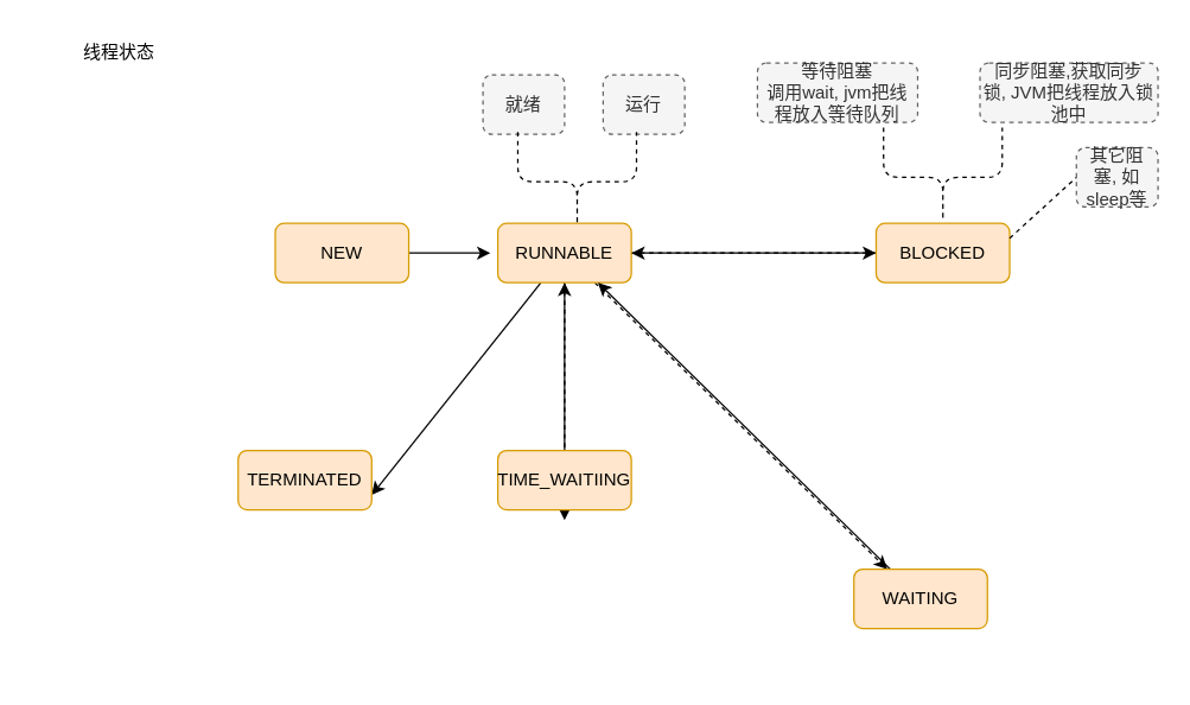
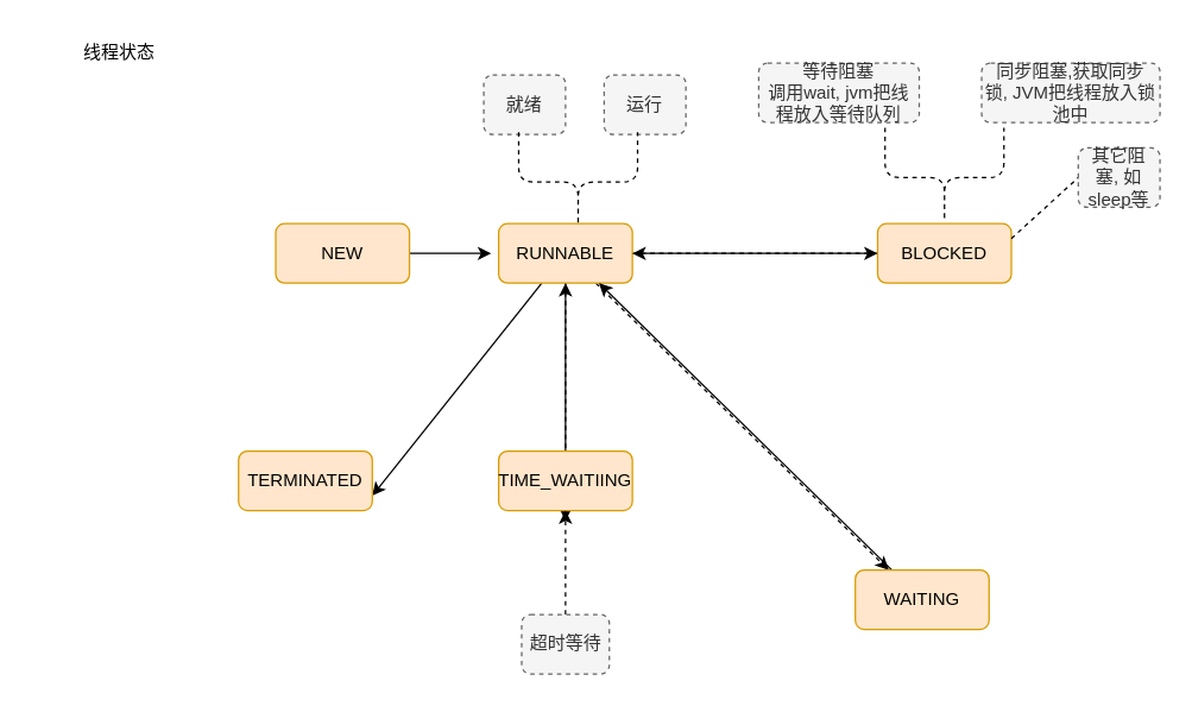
+ <mxCell id="25" style="edgeStyle=none;rounded=0;orthogonalLoop=1;jettySize=auto;html=1;entryX=0.5;entryY=1;entryDx=0;entryDy=0;dashed=1;" edge="1" parent="1" source="26" target="15"><mxGeometry relative="1" as="geometry" /></mxCell>
+ <mxCell id="26" value="超时等待" style="rounded=1;whiteSpace=wrap;html=1;dashed=1;fillColor=#f5f5f5;strokeColor=#666666;fontColor=#333333;" vertex="1" parent="1"><mxGeometry x="350.5" y="413" width="59" height="40" as="geometry" /></mxCell>
